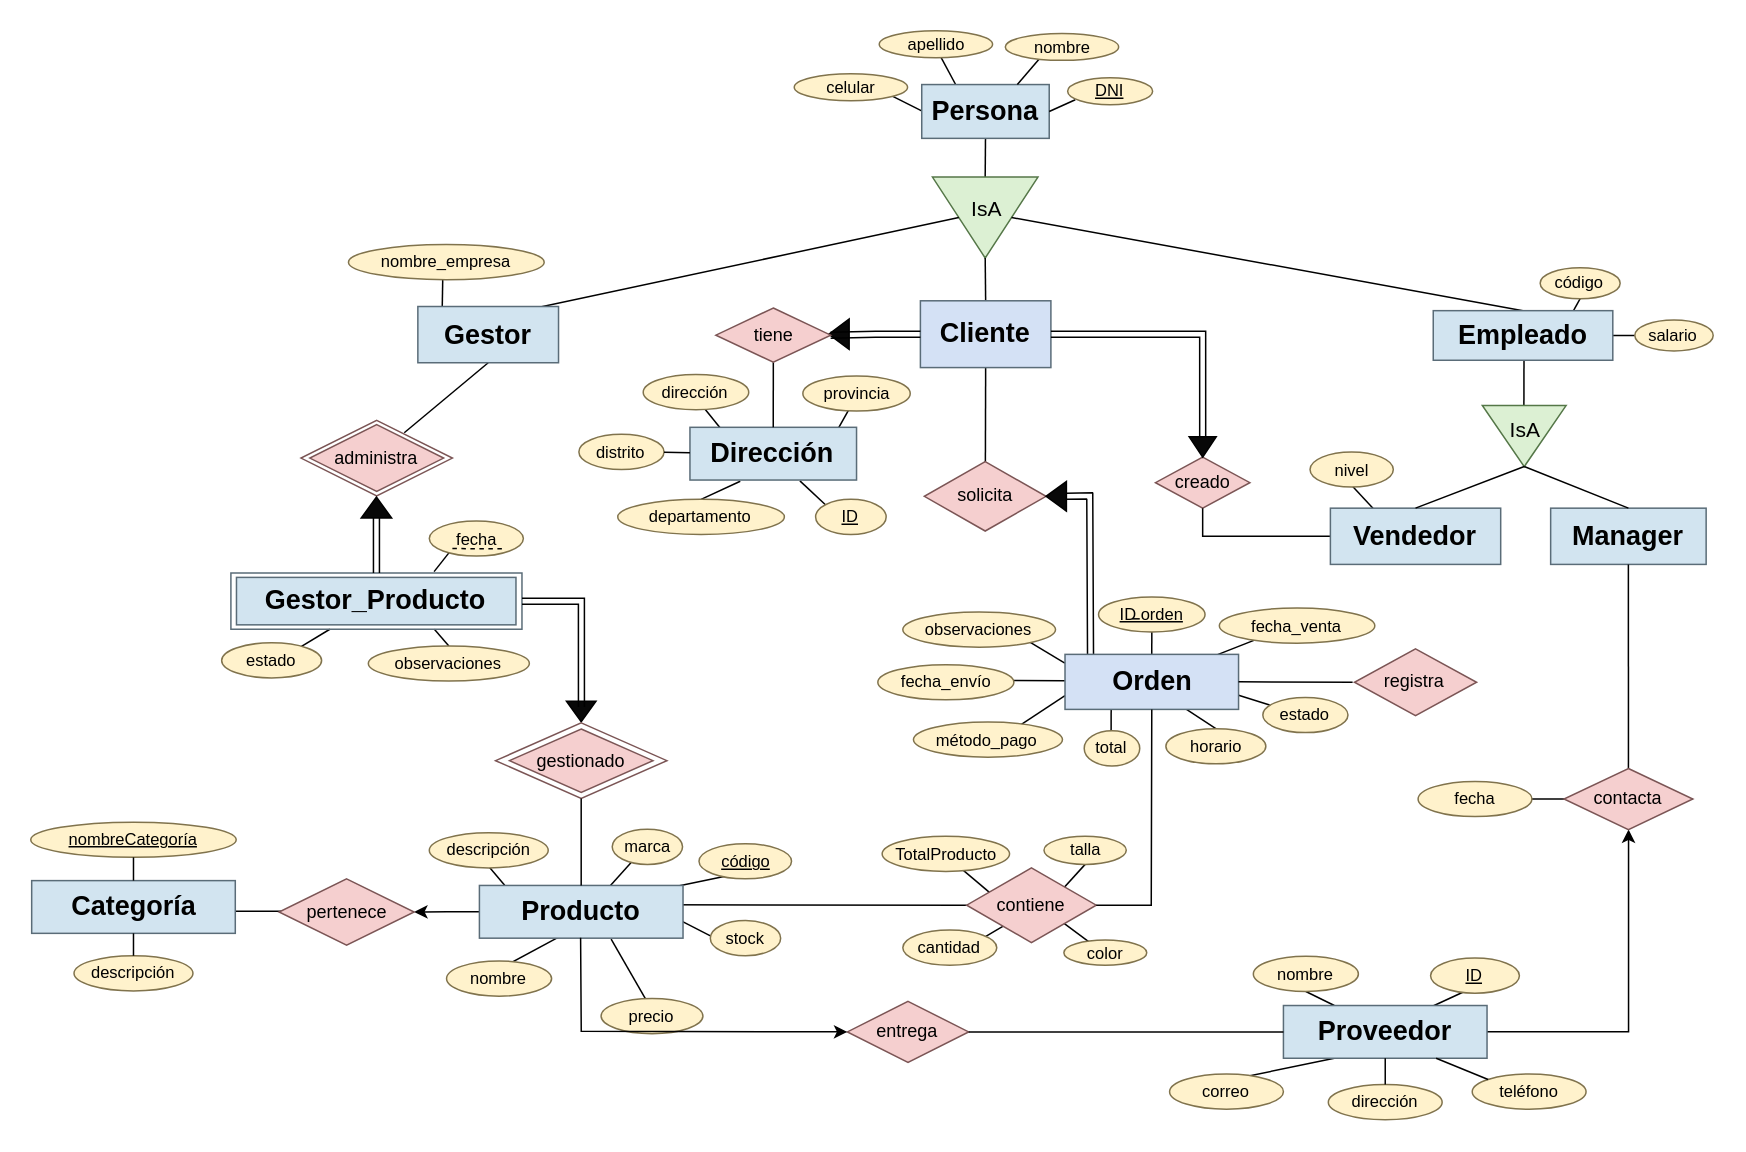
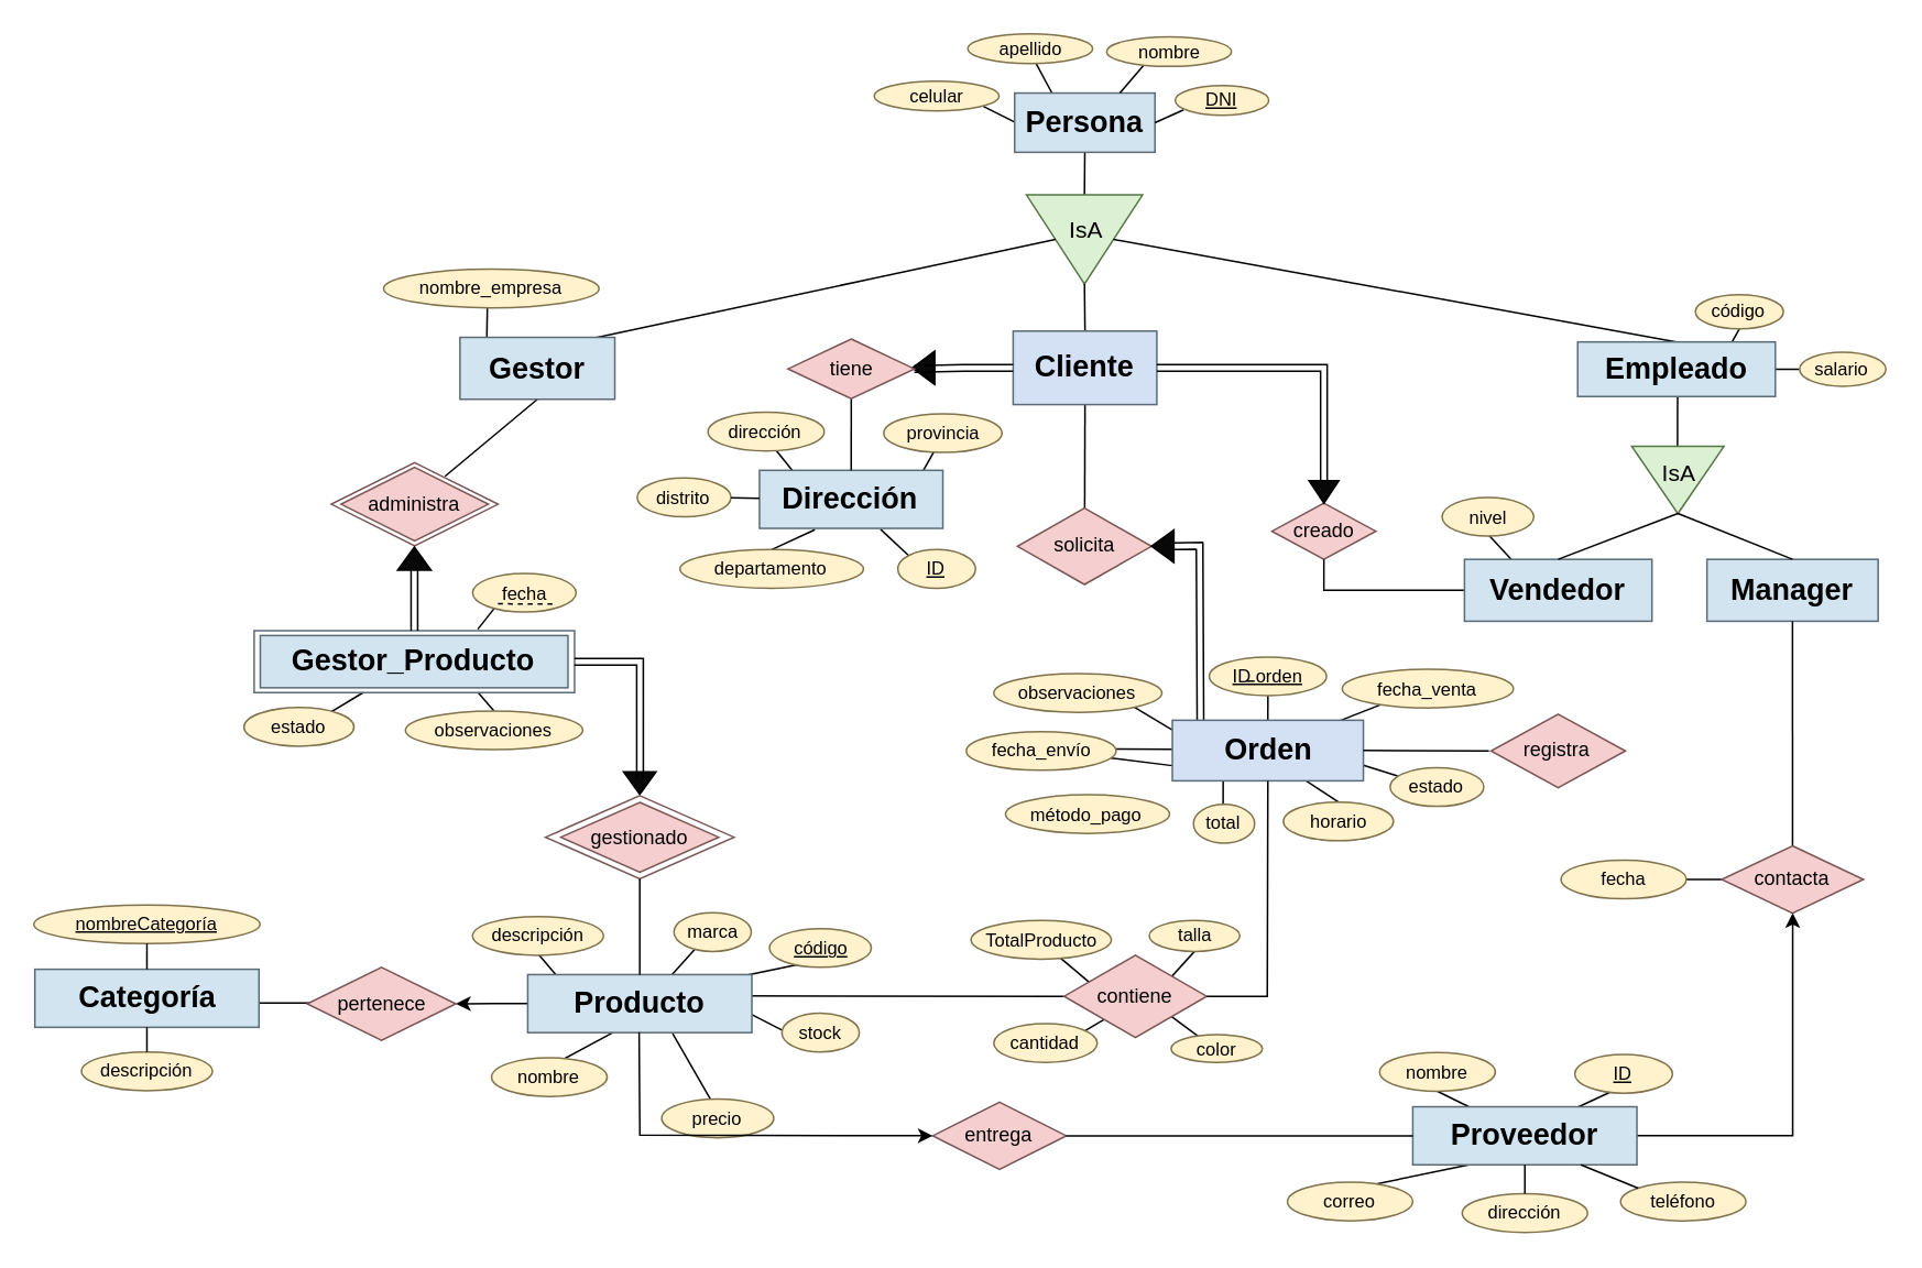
- <mxCell id="33" value="" style="endArrow=none;html=1;rounded=0;entryX=0.704;entryY=0.125;entryDx=0;entryDy=0;exitX=0;exitY=0.75;exitDx=0;exitDy=0;entryPerimeter=0;" parent="1" source="55" target="71" edge="1"><mxGeometry width="50" height="50" relative="1" as="geometry"><mxPoint x="758.095" y="475.464" as="sourcePoint" /><mxPoint x="785.502" y="495.428" as="targetPoint" /></mxGeometry></mxCell>
+ <mxCell id="33" value="" style="endArrow=none;html=1;rounded=0;exitX=0;exitY=0.75;exitDx=0;exitDy=0;" parent="1" source="55" target="72" edge="1"><mxGeometry width="50" height="50" relative="1" as="geometry"><mxPoint x="758.095" y="475.464" as="sourcePoint" /><mxPoint x="785.502" y="495.428" as="targetPoint" /></mxGeometry></mxCell>
